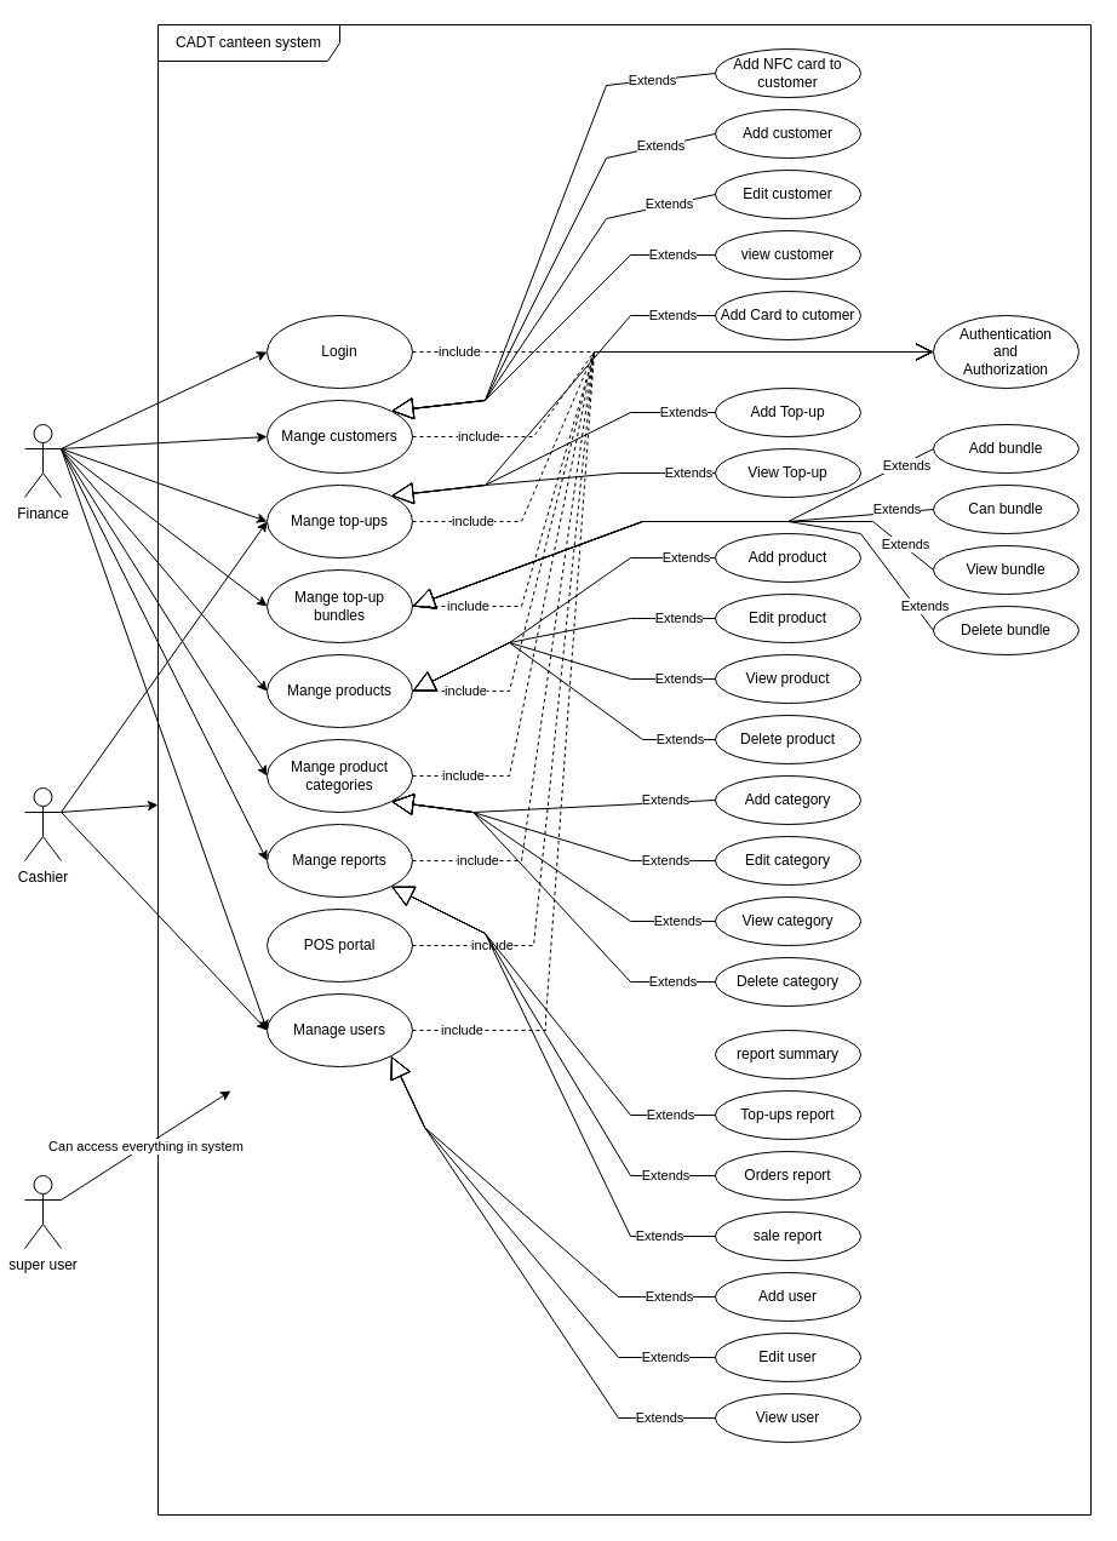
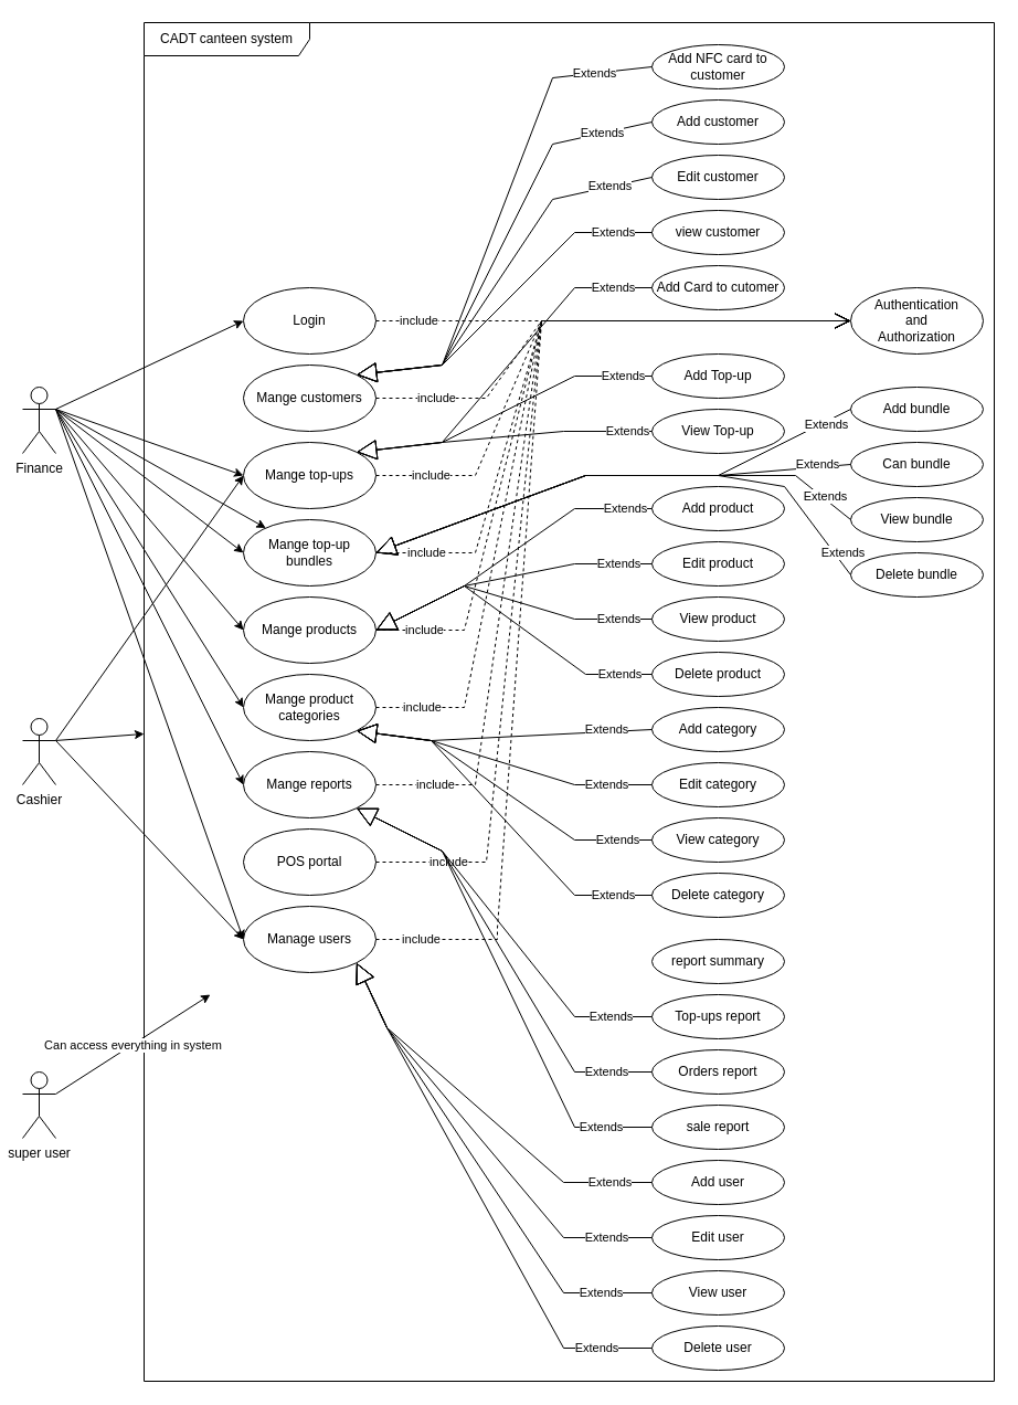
- <mxCell id="69" value="" style="endArrow=classic;html=1;rounded=0;entryX=0;entryY=0.5;entryDx=0;entryDy=0;exitX=1;exitY=0.333;exitDx=0;exitDy=0;exitPerimeter=0;" parent="1" source="3" target="7" edge="1"><mxGeometry width="50" height="50" relative="1" as="geometry"><mxPoint x="60" y="370" as="sourcePoint" /><mxPoint x="240" y="430" as="targetPoint" /></mxGeometry></mxCell>
+ <mxCell id="69" value="" style="endArrow=classic;html=1;rounded=0;exitX=1;exitY=0.333;exitDx=0;exitDy=0;exitPerimeter=0;" parent="1" source="3" target="9" edge="1"><mxGeometry width="50" height="50" relative="1" as="geometry"><mxPoint x="60" y="370" as="sourcePoint" /><mxPoint x="240" y="430" as="targetPoint" /></mxGeometry></mxCell>
+ <mxCell id="67" value="Extends" style="endArrow=block;endSize=16;endFill=0;html=1;rounded=0;exitX=0;exitY=0.5;exitDx=0;exitDy=0;entryX=1;entryY=1;entryDx=0;entryDy=0;" parent="1" source="63" target="14" edge="1"><mxGeometry x="-0.79" width="160" relative="1" as="geometry"><mxPoint x="600" y="1180" as="sourcePoint" /><mxPoint x="332.735" y="881.058" as="targetPoint" /><Array as="points"><mxPoint x="510" y="1220" /><mxPoint x="350" y="930" /></Array><mxPoint as="offset" /></mxGeometry></mxCell>
+ <mxCell id="63" value="Delete user" style="ellipse;whiteSpace=wrap;html=1;" parent="1" vertex="1"><mxGeometry x="590" y="1200" width="120" height="40" as="geometry" /></mxCell>
